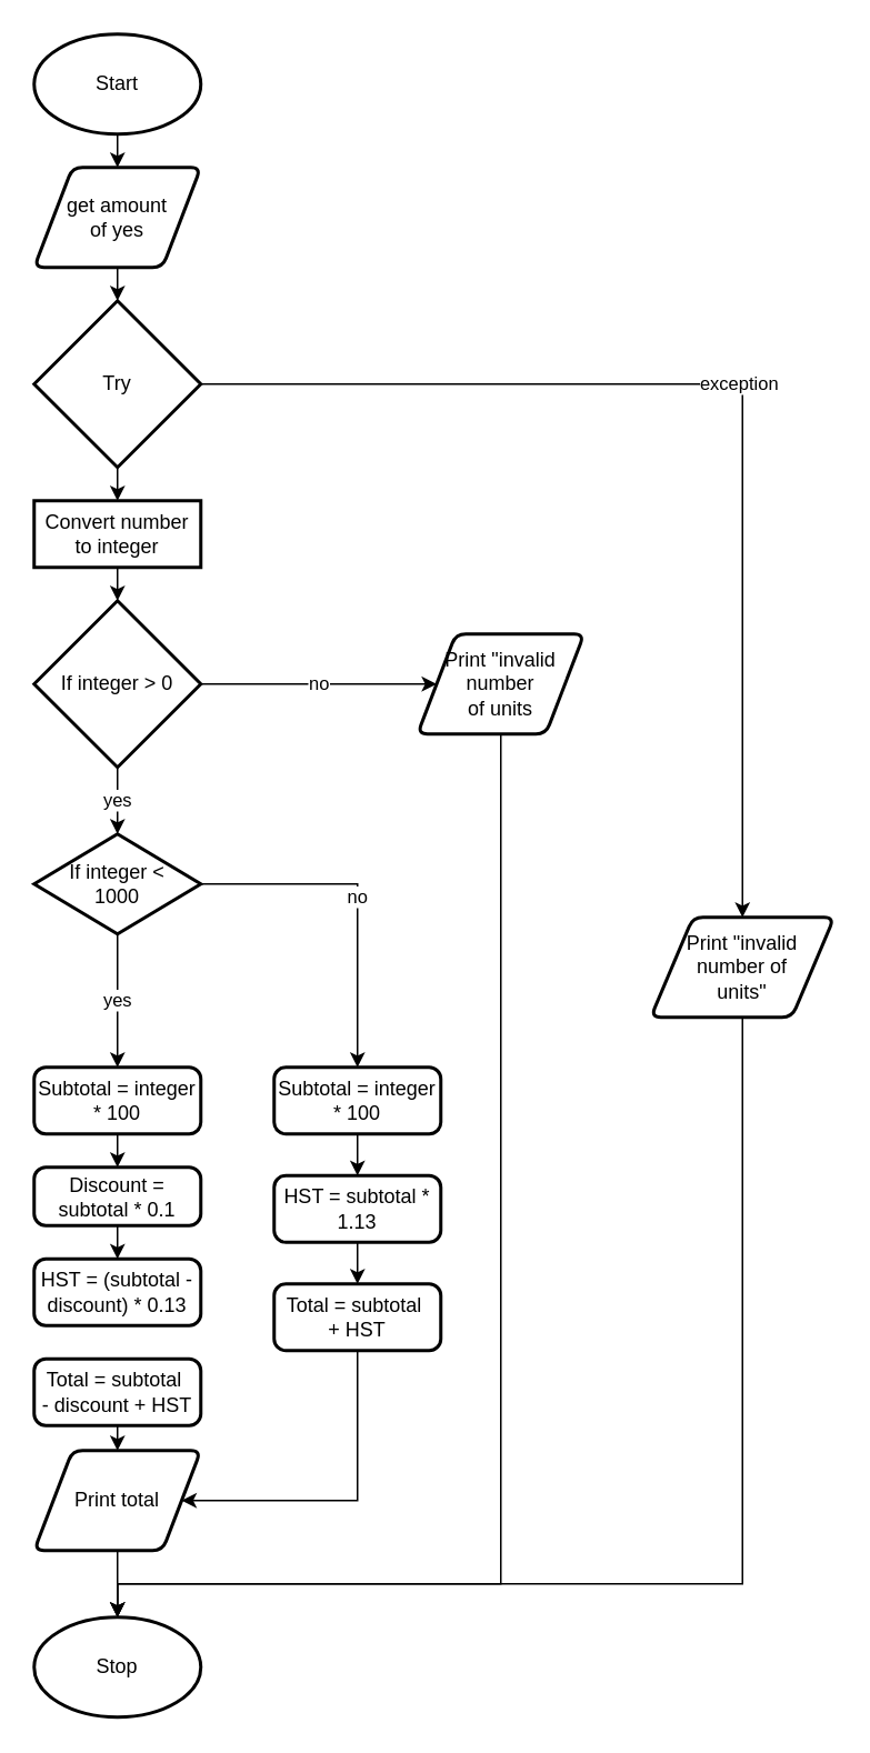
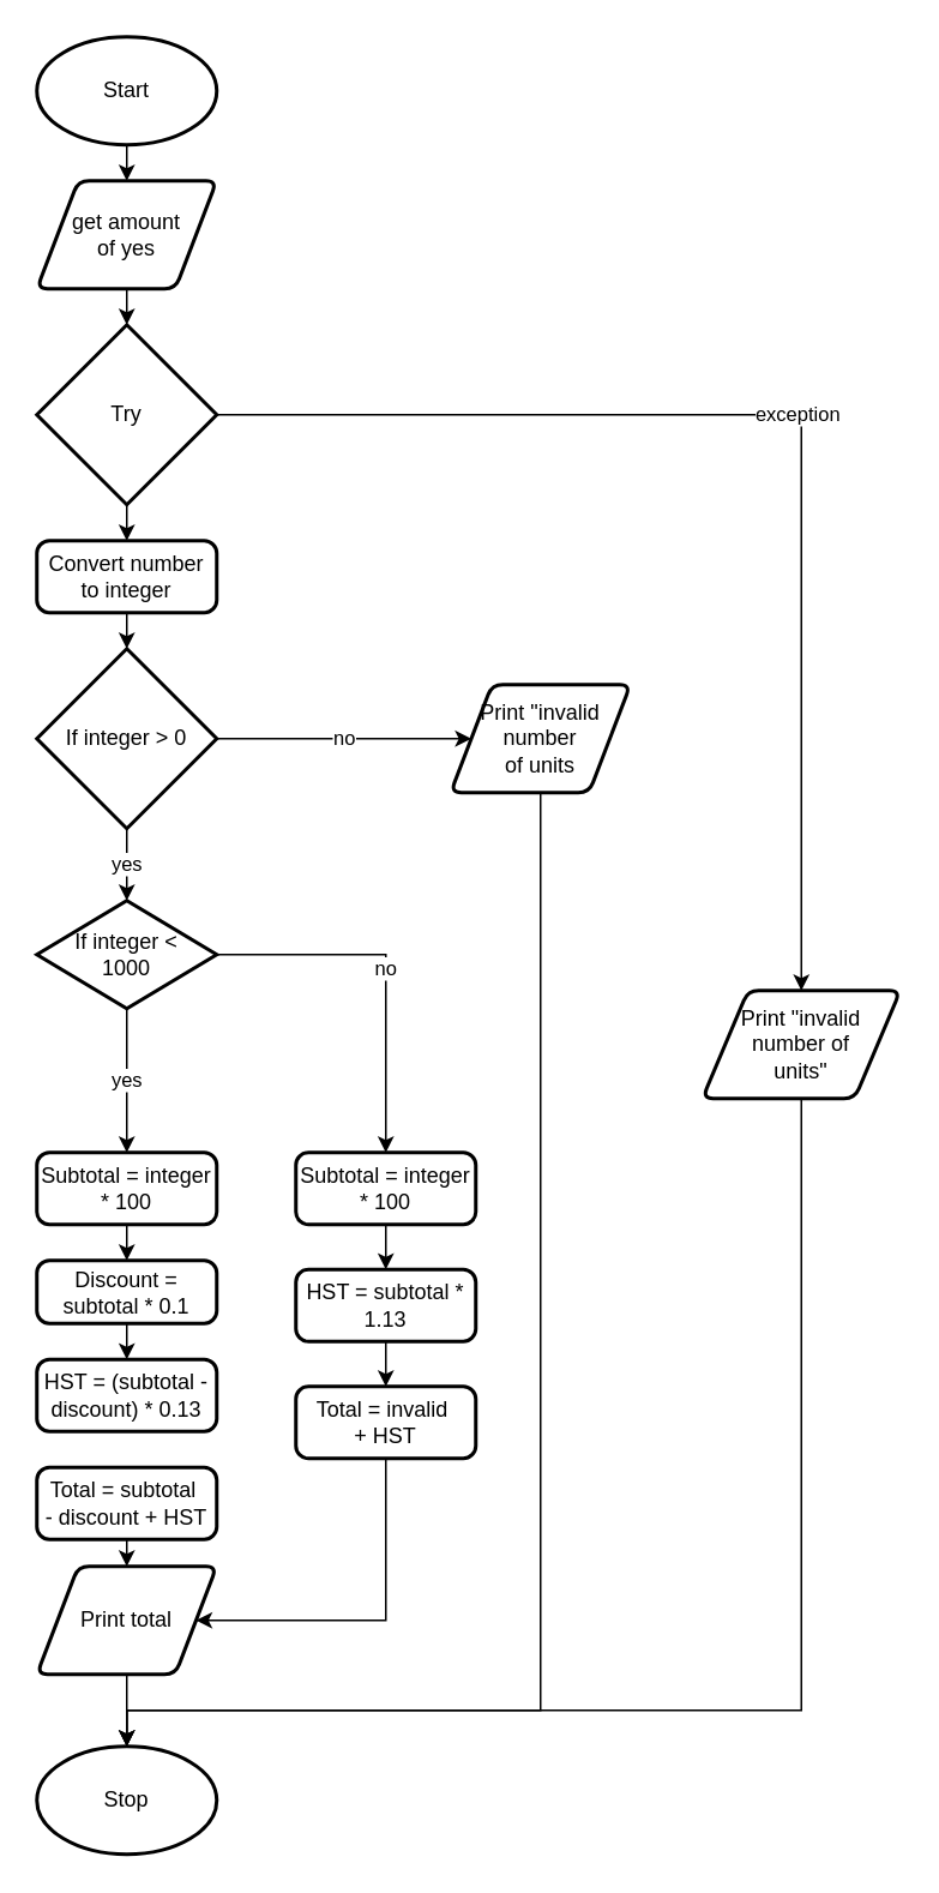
- <mxCell id="10" value="Convert number&lt;br&gt;to integer" style="whiteSpace=wrap;html=1;absoluteArcSize=1;arcSize=14;strokeWidth=2;rounded=0;" vertex="1" parent="1"><mxGeometry x="20" y="300" width="100" height="40" as="geometry" /></mxCell>
+ <mxCell id="10" value="Convert number&lt;br&gt;to integer" style="rounded=1;whiteSpace=wrap;html=1;absoluteArcSize=1;arcSize=14;strokeWidth=2;" vertex="1" parent="1"><mxGeometry x="20" y="300" width="100" height="40" as="geometry" /></mxCell>
- <mxCell id="29" value="Total = subtotal&amp;nbsp;&lt;br&gt;+ HST" style="rounded=1;whiteSpace=wrap;html=1;absoluteArcSize=1;arcSize=14;strokeWidth=2;" vertex="1" parent="1"><mxGeometry x="164" y="770" width="100" height="40" as="geometry" /></mxCell>
+ <mxCell id="29" value="Total = invalid&amp;nbsp;&lt;br&gt;+ HST" style="rounded=1;whiteSpace=wrap;html=1;absoluteArcSize=1;arcSize=14;strokeWidth=2;" vertex="1" parent="1"><mxGeometry x="164" y="770" width="100" height="40" as="geometry" /></mxCell>
